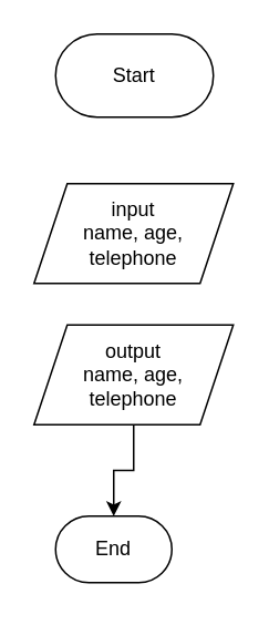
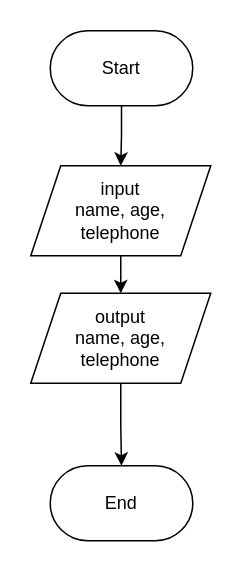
+ <mxCell id="2" value="" style="edgeStyle=orthogonalEdgeStyle;rounded=0;orthogonalLoop=1;jettySize=auto;html=1;" edge="1" parent="1" source="3" target="5"><mxGeometry relative="1" as="geometry" /></mxCell>
+ <mxCell id="4" value="" style="edgeStyle=orthogonalEdgeStyle;rounded=0;orthogonalLoop=1;jettySize=auto;html=1;" edge="1" parent="1" source="5" target="7"><mxGeometry relative="1" as="geometry" /></mxCell>
- <mxCell id="8" value="End" style="rounded=1;whiteSpace=wrap;html=1;arcSize=50;" vertex="1" parent="1"><mxGeometry x="33" y="310" width="70" height="40" as="geometry" /></mxCell>
+ <mxCell id="8" value="End" style="rounded=1;whiteSpace=wrap;html=1;arcSize=50;" vertex="1" parent="1"><mxGeometry x="33" y="310" width="95" height="50" as="geometry" /></mxCell>
